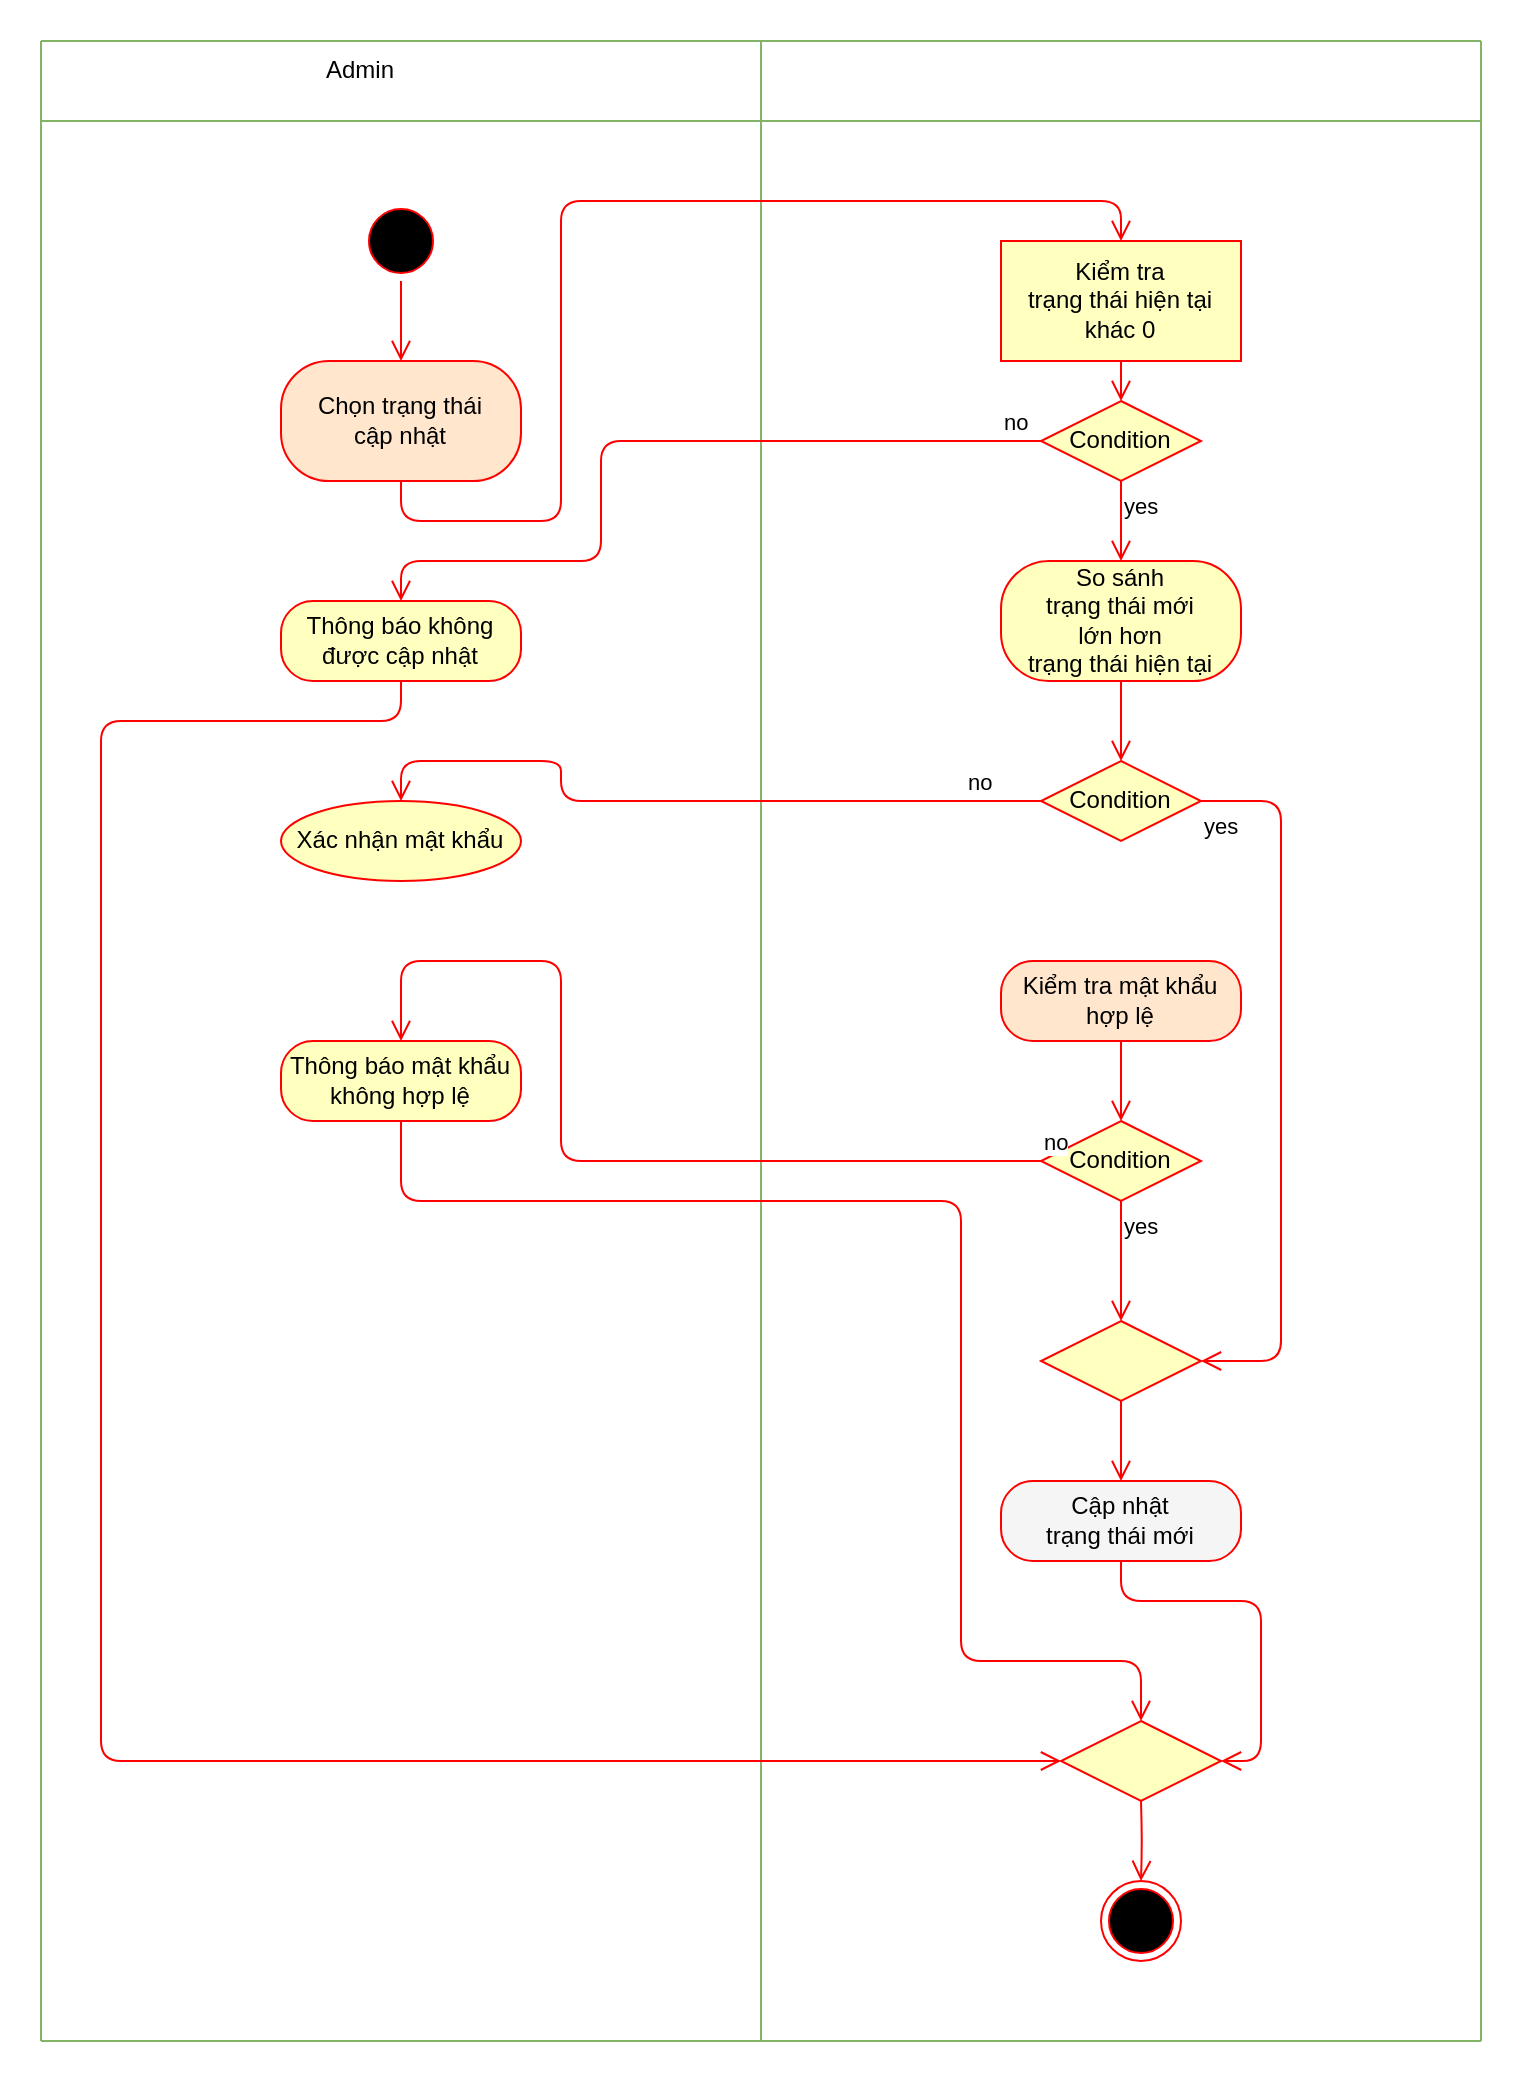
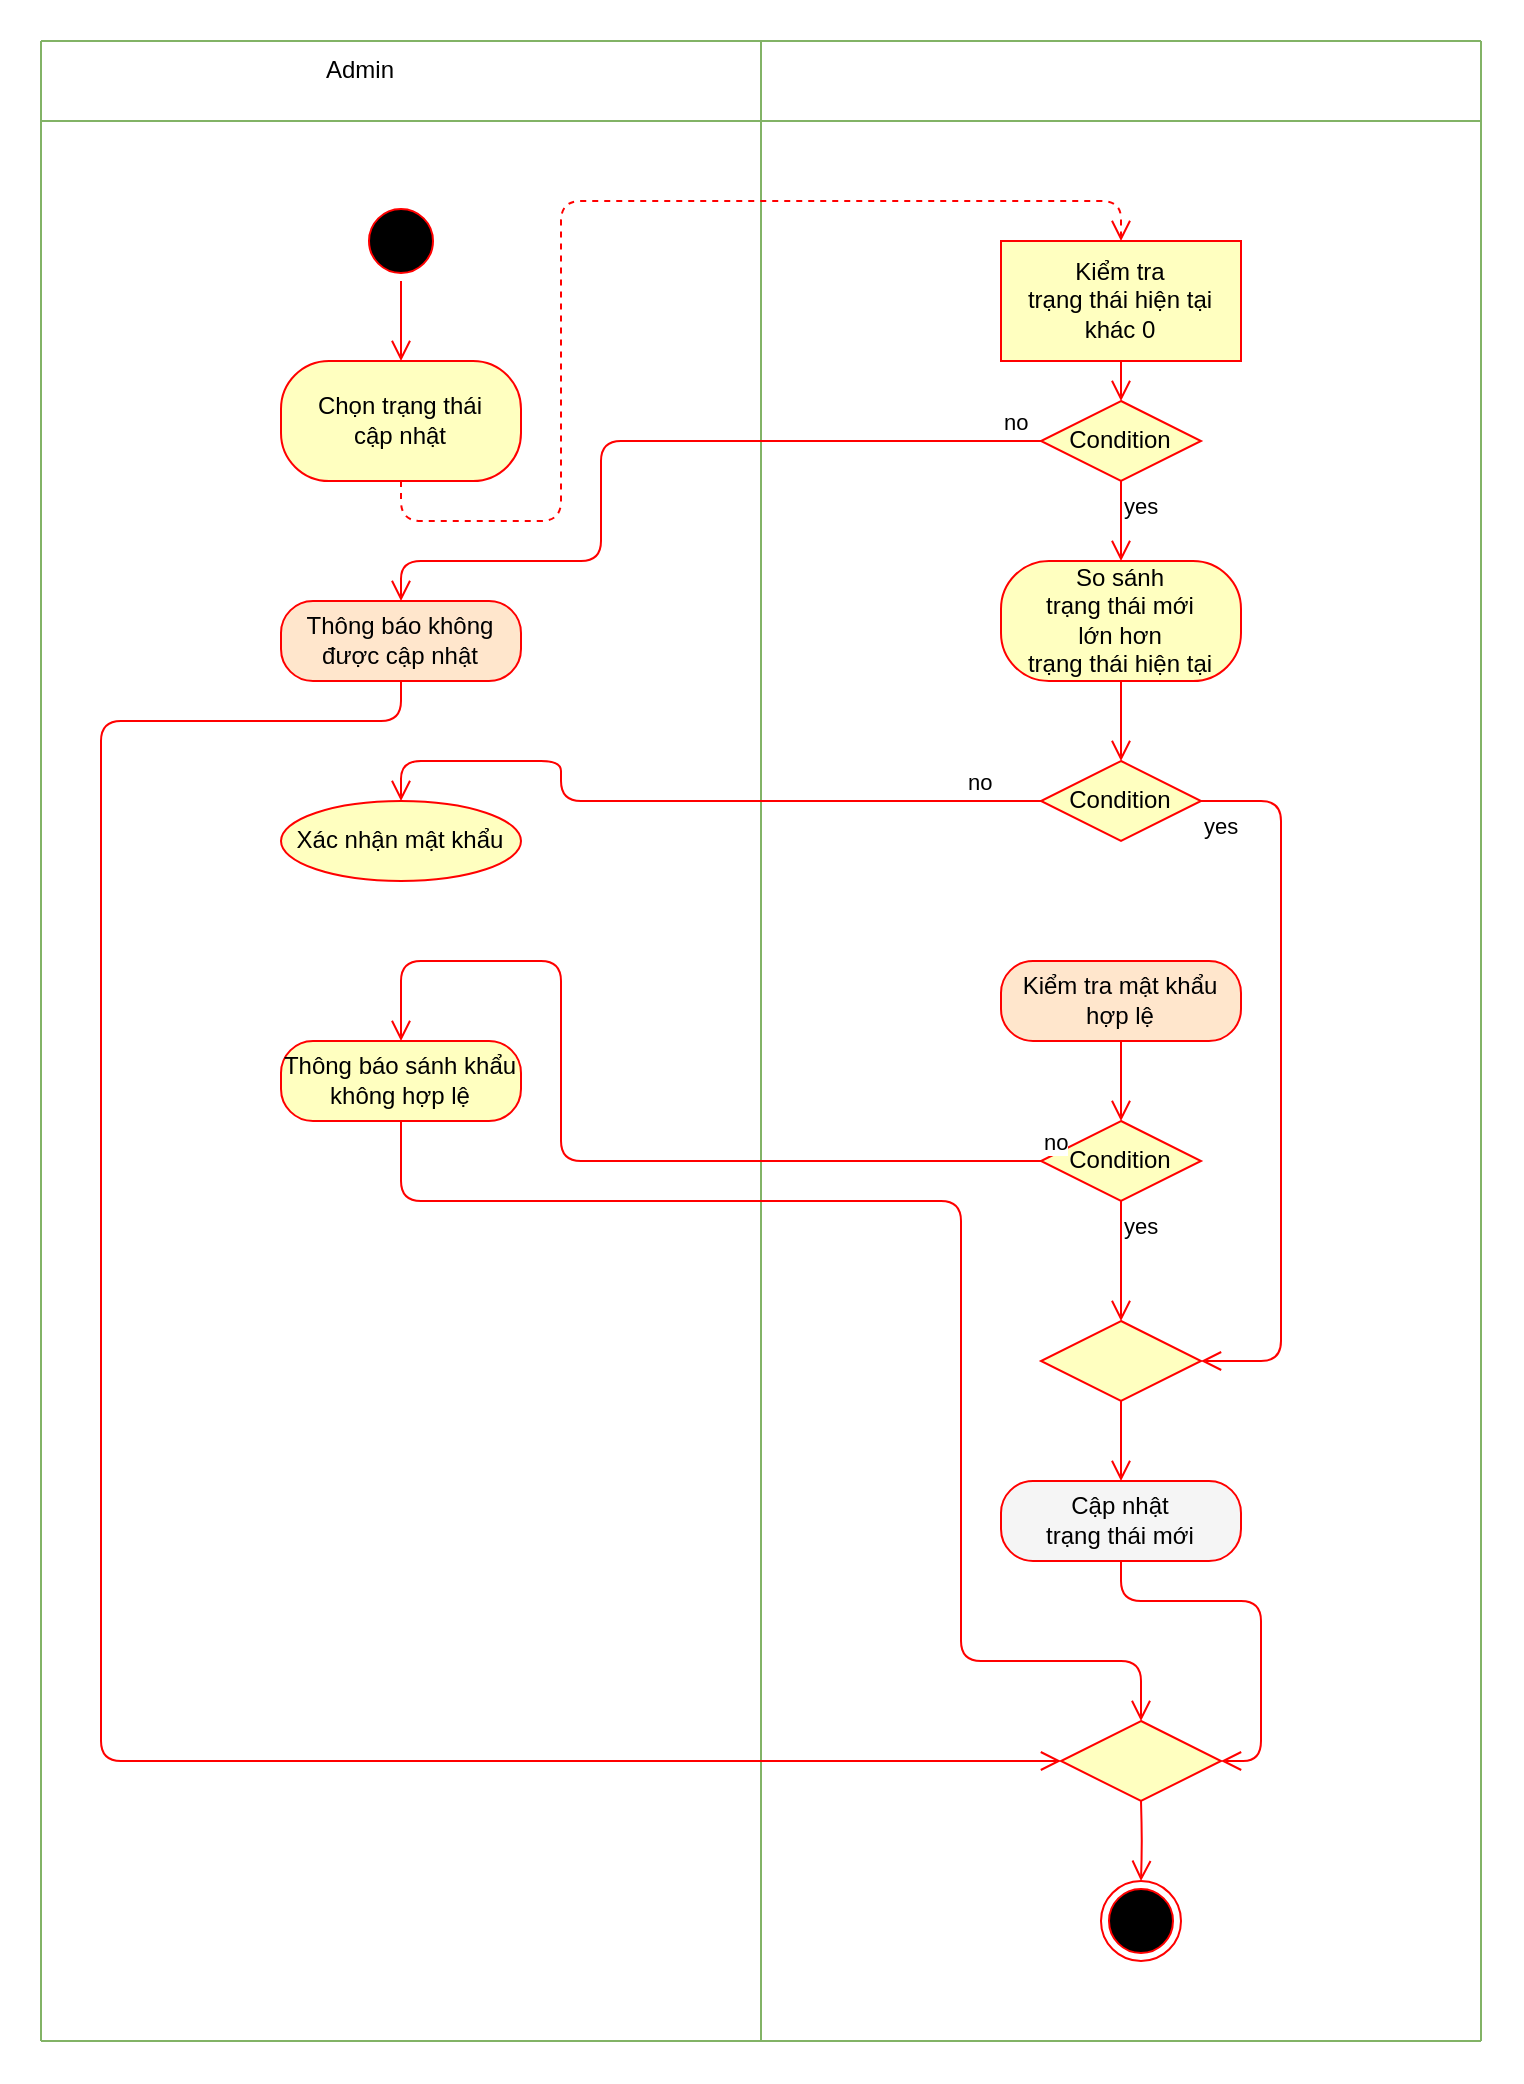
- <mxCell id="14" value="" style="edgeStyle=orthogonalEdgeStyle;html=1;verticalAlign=bottom;endArrow=open;endSize=8;strokeColor=#ff0000;exitX=0.5;exitY=1;exitDx=0;exitDy=0;entryX=0.5;entryY=0;entryDx=0;entryDy=0;" parent="1" source="12" target="13" edge="1"><mxGeometry relative="1" as="geometry"><mxPoint x="280" y="320" as="targetPoint" /><mxPoint x="210" y="230" as="sourcePoint" /><Array as="points"><mxPoint x="200" y="260" /><mxPoint x="280" y="260" /><mxPoint x="280" y="100" /><mxPoint x="560" y="100" /></Array></mxGeometry></mxCell>
+ <mxCell id="14" value="" style="edgeStyle=orthogonalEdgeStyle;html=1;verticalAlign=bottom;endArrow=open;endSize=8;strokeColor=#ff0000;exitX=0.5;exitY=1;exitDx=0;exitDy=0;entryX=0.5;entryY=0;entryDx=0;entryDy=0;dashed=1;" parent="1" source="12" target="13" edge="1"><mxGeometry relative="1" as="geometry"><mxPoint x="280" y="320" as="targetPoint" /><mxPoint x="210" y="230" as="sourcePoint" /><Array as="points"><mxPoint x="200" y="260" /><mxPoint x="280" y="260" /><mxPoint x="280" y="100" /><mxPoint x="560" y="100" /></Array></mxGeometry></mxCell>
- <mxCell id="12" value="Chọn trạng thái&lt;br&gt;cập nhật" style="rounded=1;whiteSpace=wrap;html=1;arcSize=40;fontColor=#000000;fillColor=#ffe6cc;strokeColor=#ff0000;" parent="1" vertex="1"><mxGeometry x="140" y="180" width="120" height="60" as="geometry" /></mxCell>
+ <mxCell id="12" value="Chọn trạng thái&lt;br&gt;cập nhật" style="rounded=1;whiteSpace=wrap;html=1;arcSize=40;fontColor=#000000;fillColor=#ffffc0;strokeColor=#ff0000;" parent="1" vertex="1"><mxGeometry x="140" y="180" width="120" height="60" as="geometry" /></mxCell>
- <mxCell id="20" value="Thông báo không được cập nhật" style="rounded=1;whiteSpace=wrap;html=1;arcSize=40;fontColor=#000000;fillColor=#ffffc0;strokeColor=#ff0000;" parent="1" vertex="1"><mxGeometry x="140" y="300" width="120" height="40" as="geometry" /></mxCell>
+ <mxCell id="20" value="Thông báo không được cập nhật" style="rounded=1;whiteSpace=wrap;html=1;arcSize=40;fontColor=#000000;fillColor=#ffe6cc;strokeColor=#ff0000;" parent="1" vertex="1"><mxGeometry x="140" y="300" width="120" height="40" as="geometry" /></mxCell>
- <mxCell id="36" value="Thông báo mật khẩu&lt;br&gt;không hợp lệ" style="rounded=1;whiteSpace=wrap;html=1;arcSize=40;fontColor=#000000;fillColor=#ffffc0;strokeColor=#ff0000;" parent="1" vertex="1"><mxGeometry x="140" y="520" width="120" height="40" as="geometry" /></mxCell>
+ <mxCell id="36" value="Thông báo sánh khẩu&lt;br&gt;không hợp lệ" style="rounded=1;whiteSpace=wrap;html=1;arcSize=40;fontColor=#000000;fillColor=#ffffc0;strokeColor=#ff0000;" parent="1" vertex="1"><mxGeometry x="140" y="520" width="120" height="40" as="geometry" /></mxCell>
